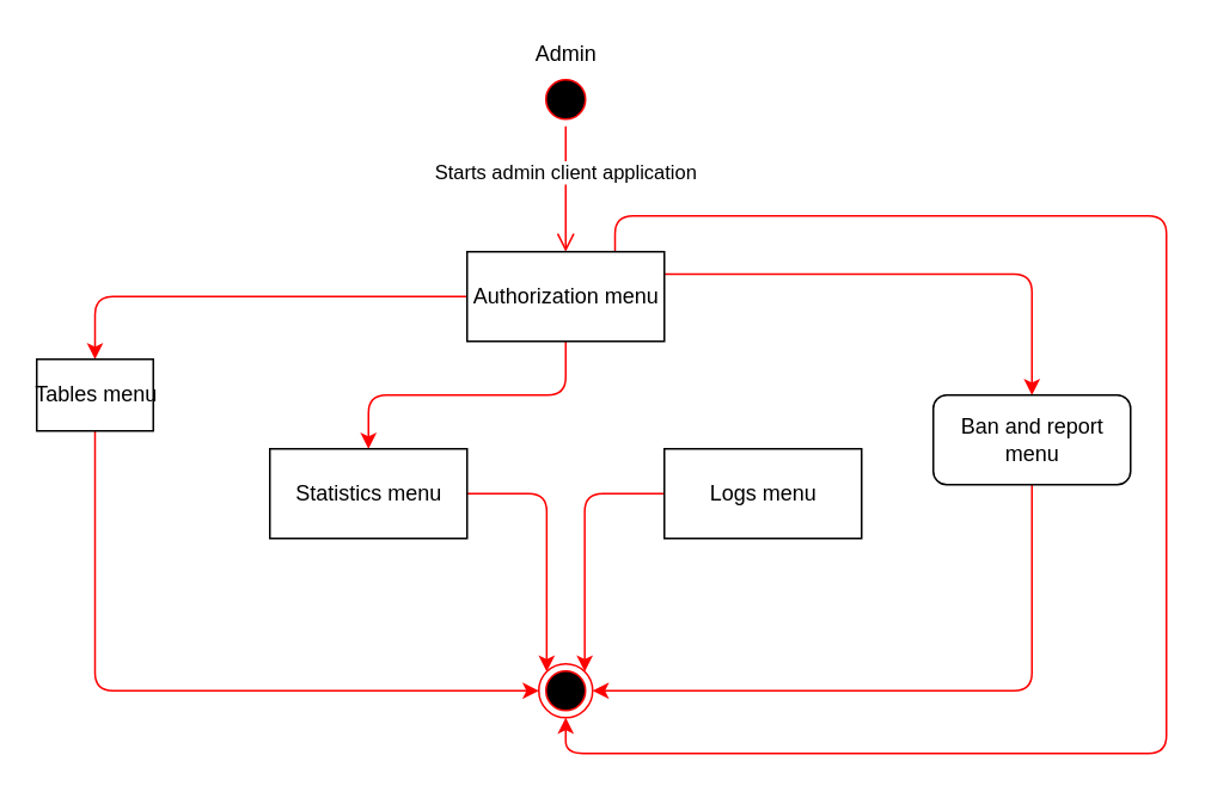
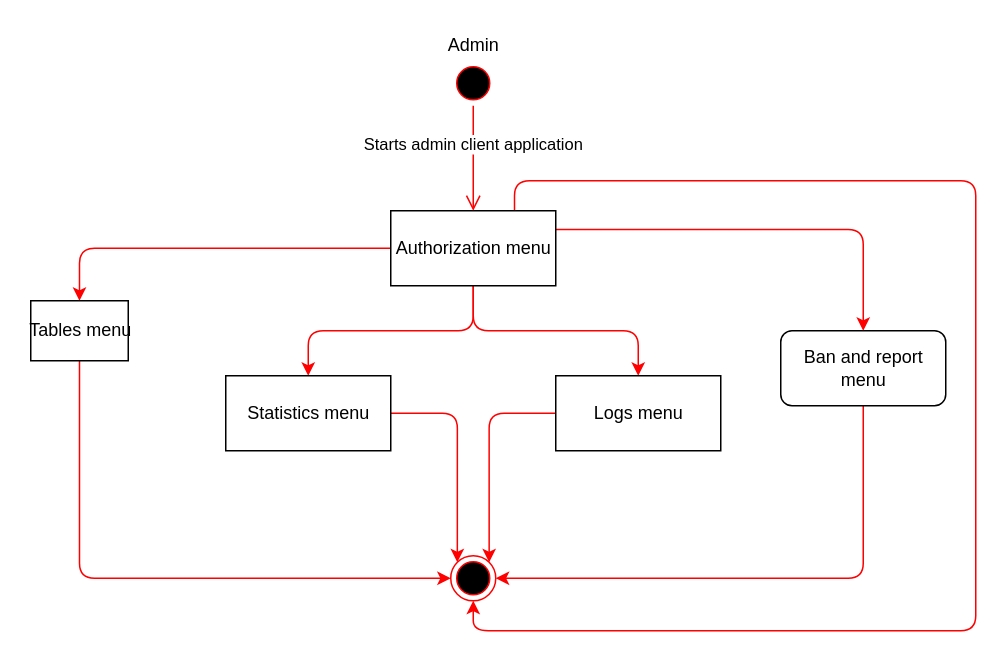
+ <mxCell id="8" style="edgeStyle=orthogonalEdgeStyle;rounded=1;orthogonalLoop=1;jettySize=auto;html=1;entryX=0.5;entryY=0;entryDx=0;entryDy=0;strokeColor=#FF0000;" parent="1" source="11" target="17" edge="1"><mxGeometry relative="1" as="geometry" /></mxCell>
